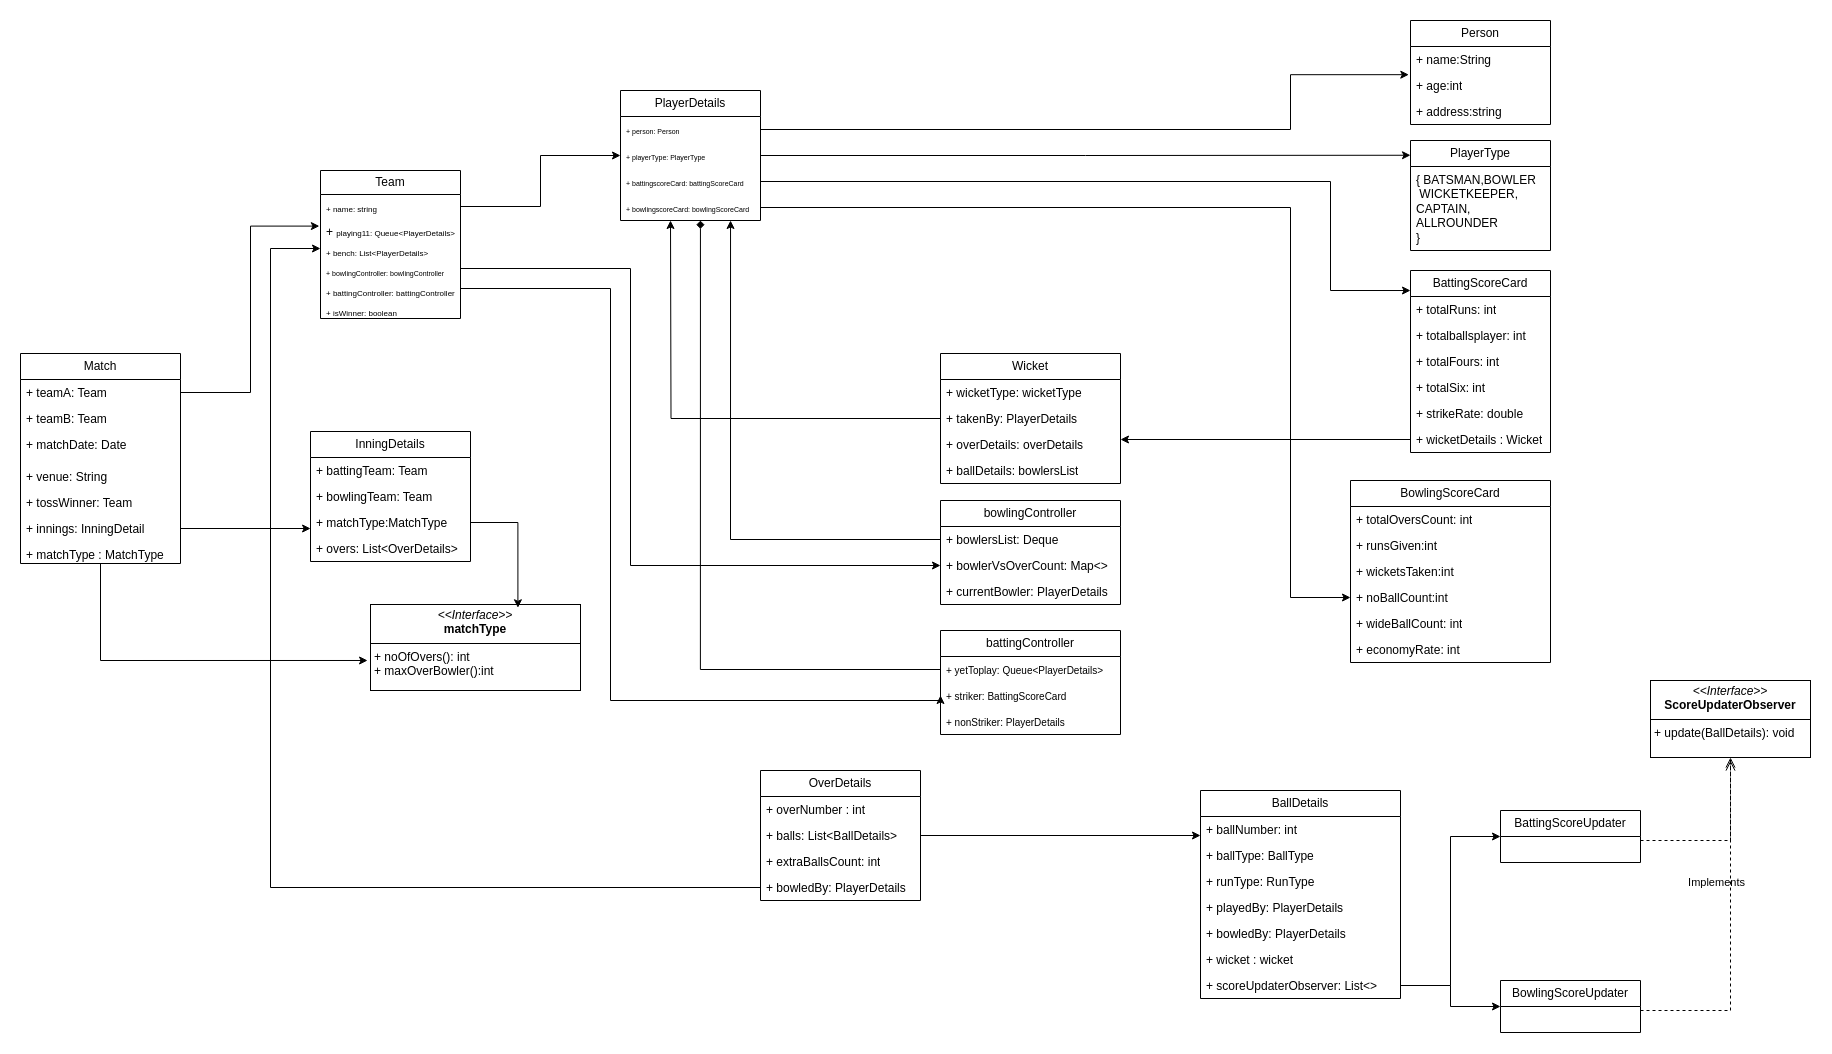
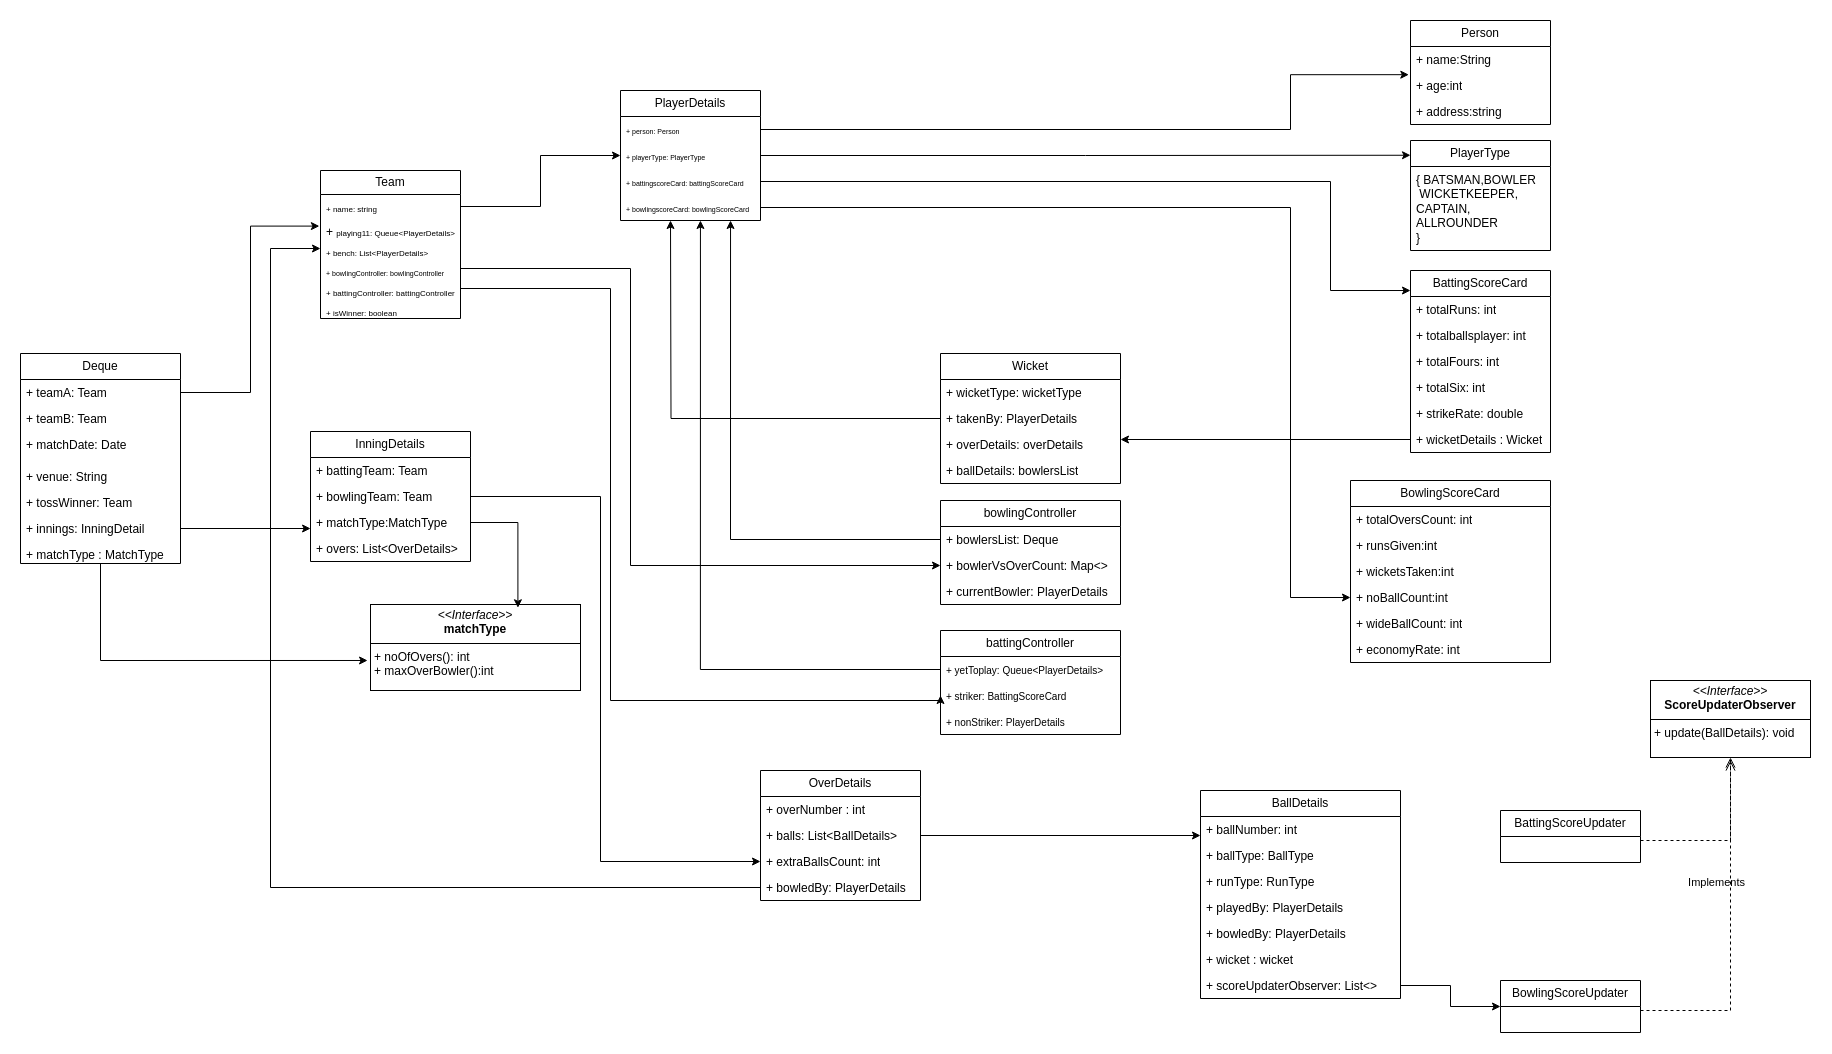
- <mxCell id="65" style="edgeStyle=orthogonalEdgeStyle;rounded=0;orthogonalLoop=1;jettySize=auto;html=1;exitX=0;exitY=0.5;exitDx=0;exitDy=0;entryX=0.571;entryY=1;entryDx=0;entryDy=0;entryPerimeter=0;endArrow=diamond;" edge="1" parent="1" source="56" target="22"><mxGeometry relative="1" as="geometry" /></mxCell>
+ <mxCell id="65" style="edgeStyle=orthogonalEdgeStyle;rounded=0;orthogonalLoop=1;jettySize=auto;html=1;exitX=0;exitY=0.5;exitDx=0;exitDy=0;entryX=0.571;entryY=1;entryDx=0;entryDy=0;entryPerimeter=0;" edge="1" parent="1" source="56" target="22"><mxGeometry relative="1" as="geometry" /></mxCell>
- <mxCell id="2" value="Match" style="swimlane;fontStyle=0;childLayout=stackLayout;horizontal=1;startSize=26;fillColor=none;horizontalStack=0;resizeParent=1;resizeParentMax=0;resizeLast=0;collapsible=1;marginBottom=0;whiteSpace=wrap;html=1;" vertex="1" parent="1"><mxGeometry x="20" y="353" width="160" height="210" as="geometry"><mxRectangle x="-1550" y="410" width="70" height="30" as="alternateBounds" /></mxGeometry></mxCell>
+ <mxCell id="2" value="Deque" style="swimlane;fontStyle=0;childLayout=stackLayout;horizontal=1;startSize=26;fillColor=none;horizontalStack=0;resizeParent=1;resizeParentMax=0;resizeLast=0;collapsible=1;marginBottom=0;whiteSpace=wrap;html=1;" vertex="1" parent="1"><mxGeometry x="20" y="353" width="160" height="210" as="geometry"><mxRectangle x="-1550" y="410" width="70" height="30" as="alternateBounds" /></mxGeometry></mxCell>
+ <mxCell id="81" style="edgeStyle=orthogonalEdgeStyle;rounded=0;orthogonalLoop=1;jettySize=auto;html=1;exitX=1;exitY=0.5;exitDx=0;exitDy=0;entryX=0;entryY=0.5;entryDx=0;entryDy=0;" edge="1" parent="1" source="69" target="79"><mxGeometry relative="1" as="geometry"><Array as="points"><mxPoint x="600" y="496" /><mxPoint x="600" y="861" /></Array></mxGeometry></mxCell>
- <mxCell id="97" style="edgeStyle=orthogonalEdgeStyle;rounded=0;orthogonalLoop=1;jettySize=auto;html=1;exitX=1;exitY=0.5;exitDx=0;exitDy=0;entryX=0;entryY=0.5;entryDx=0;entryDy=0;" edge="1" parent="1" source="90" target="93"><mxGeometry relative="1" as="geometry" /></mxCell>
